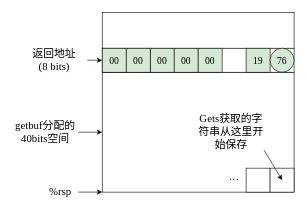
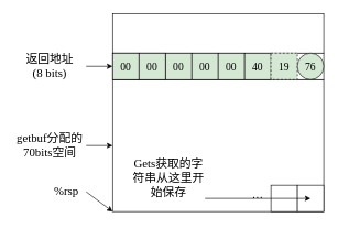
- <mxCell id="9" value="返回地址&lt;br&gt;(8 bits)" style="text;html=1;strokeColor=none;fillColor=none;align=center;verticalAlign=middle;whiteSpace=wrap;rounded=0;fontSize=18;fontFamily=思源黑体;" parent="1" vertex="1"><mxGeometry x="35" y="85" width="110" height="30" as="geometry" /></mxCell>
+ <mxCell id="9" value="返回地址&lt;br&gt;(8 bits)" style="text;html=1;strokeColor=none;fillColor=none;align=center;verticalAlign=middle;whiteSpace=wrap;rounded=0;fontSize=18;fontFamily=思源黑体;" parent="1" vertex="1"><mxGeometry x="20" y="85" width="110" height="30" as="geometry" /></mxCell>
+ <mxCell id="17" value="&lt;font&gt;&lt;span style=&quot;font-size: 16px;&quot;&gt;40&lt;/span&gt;&lt;/font&gt;" style="rounded=0;whiteSpace=wrap;html=1;fontSize=18;fillColor=#d5e8d4;strokeColor=#000000;fontColor=default;labelBackgroundColor=none;labelBorderColor=none;fontFamily=JetBrains Mono;" parent="1" vertex="1"><mxGeometry x="370" y="80" width="40" height="40" as="geometry" /></mxCell>
- <mxCell id="18" value="&lt;font&gt;&lt;span style=&quot;font-size: 16px;&quot;&gt;19&lt;/span&gt;&lt;/font&gt;" style="rounded=0;whiteSpace=wrap;html=1;fontSize=18;fillColor=#d5e8d4;strokeColor=#000000;fontColor=default;labelBackgroundColor=none;labelBorderColor=none;fontFamily=JetBrains Mono;" parent="1" vertex="1"><mxGeometry x="410" y="80" width="40" height="40" as="geometry" /></mxCell>
+ <mxCell id="18" value="&lt;font&gt;&lt;span style=&quot;font-size: 16px;&quot;&gt;19&lt;/span&gt;&lt;/font&gt;" style="rounded=0;whiteSpace=wrap;html=1;fontSize=18;fillColor=#d5e8d4;strokeColor=#000000;fontColor=default;labelBackgroundColor=none;labelBorderColor=none;fontFamily=JetBrains Mono;dashed=1;" parent="1" vertex="1"><mxGeometry x="410" y="80" width="40" height="40" as="geometry" /></mxCell>
- <mxCell id="7" value="&lt;font face=&quot;JetBrains Mono&quot;&gt;getbuf&lt;/font&gt;分配的40bits空间" style="text;html=1;strokeColor=none;fillColor=none;align=center;verticalAlign=middle;whiteSpace=wrap;rounded=0;fontSize=18;fontFamily=思源黑体;" parent="1" vertex="1"><mxGeometry x="20" y="205" width="110" height="30" as="geometry" /></mxCell>
+ <mxCell id="7" value="&lt;font face=&quot;JetBrains Mono&quot;&gt;getbuf&lt;/font&gt;分配的70bits空间" style="text;html=1;strokeColor=none;fillColor=none;align=center;verticalAlign=middle;whiteSpace=wrap;rounded=0;fontSize=18;fontFamily=思源黑体;" parent="1" vertex="1"><mxGeometry x="20" y="205" width="110" height="30" as="geometry" /></mxCell>
- <mxCell id="23" value="&lt;font face=&quot;JetBrains Mono&quot;&gt;Gets&lt;/font&gt;获取的字符串从这里开始保存" style="text;html=1;strokeColor=none;fillColor=none;align=center;verticalAlign=middle;whiteSpace=wrap;rounded=0;labelBackgroundColor=none;labelBorderColor=none;fontSize=18;fontColor=default;fontFamily=思源黑体;" parent="1" vertex="1"><mxGeometry x="330" y="190" width="110" height="60" as="geometry" /></mxCell>
+ <mxCell id="23" value="&lt;font face=&quot;JetBrains Mono&quot;&gt;Gets&lt;/font&gt;获取的字符串从这里开始保存" style="text;html=1;strokeColor=none;fillColor=none;align=center;verticalAlign=middle;whiteSpace=wrap;rounded=0;labelBackgroundColor=none;labelBorderColor=none;fontSize=18;fontColor=default;fontFamily=思源黑体;" parent="1" vertex="1"><mxGeometry x="200" y="240" width="110" height="60" as="geometry" /></mxCell>
- <mxCell id="11" value="&lt;font&gt;%rsp&lt;/font&gt;" style="text;html=1;strokeColor=none;fillColor=none;align=center;verticalAlign=middle;whiteSpace=wrap;rounded=0;fontSize=18;fontFamily=JetBrains Mono;" parent="1" vertex="1"><mxGeometry x="70" y="300" width="60" height="40" as="geometry" /></mxCell>
+ <mxCell id="11" value="&lt;font&gt;%rsp&lt;/font&gt;" style="text;html=1;strokeColor=none;fillColor=none;align=center;verticalAlign=middle;whiteSpace=wrap;rounded=0;fontSize=18;fontFamily=JetBrains Mono;" parent="1" vertex="1"><mxGeometry x="70" y="270" width="60" height="40" as="geometry" /></mxCell>
